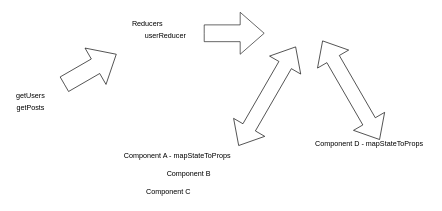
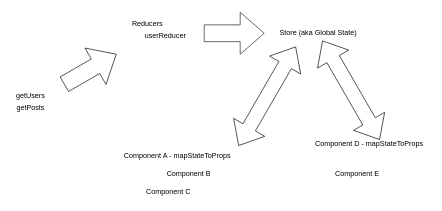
+ <mxCell id="13" value="Store (aka Global State)" style="text;html=1;resizable=0;autosize=1;align=center;verticalAlign=middle;points=[];fillColor=none;strokeColor=none;rounded=0;" vertex="1" parent="1"><mxGeometry x="460" y="45" width="140" height="20" as="geometry" /></mxCell>
+ <mxCell id="7" value="Component E" style="text;html=1;resizable=0;autosize=1;align=center;verticalAlign=middle;points=[];fillColor=none;strokeColor=none;rounded=0;" vertex="1" parent="1"><mxGeometry x="550" y="280" width="90" height="20" as="geometry" /></mxCell>
